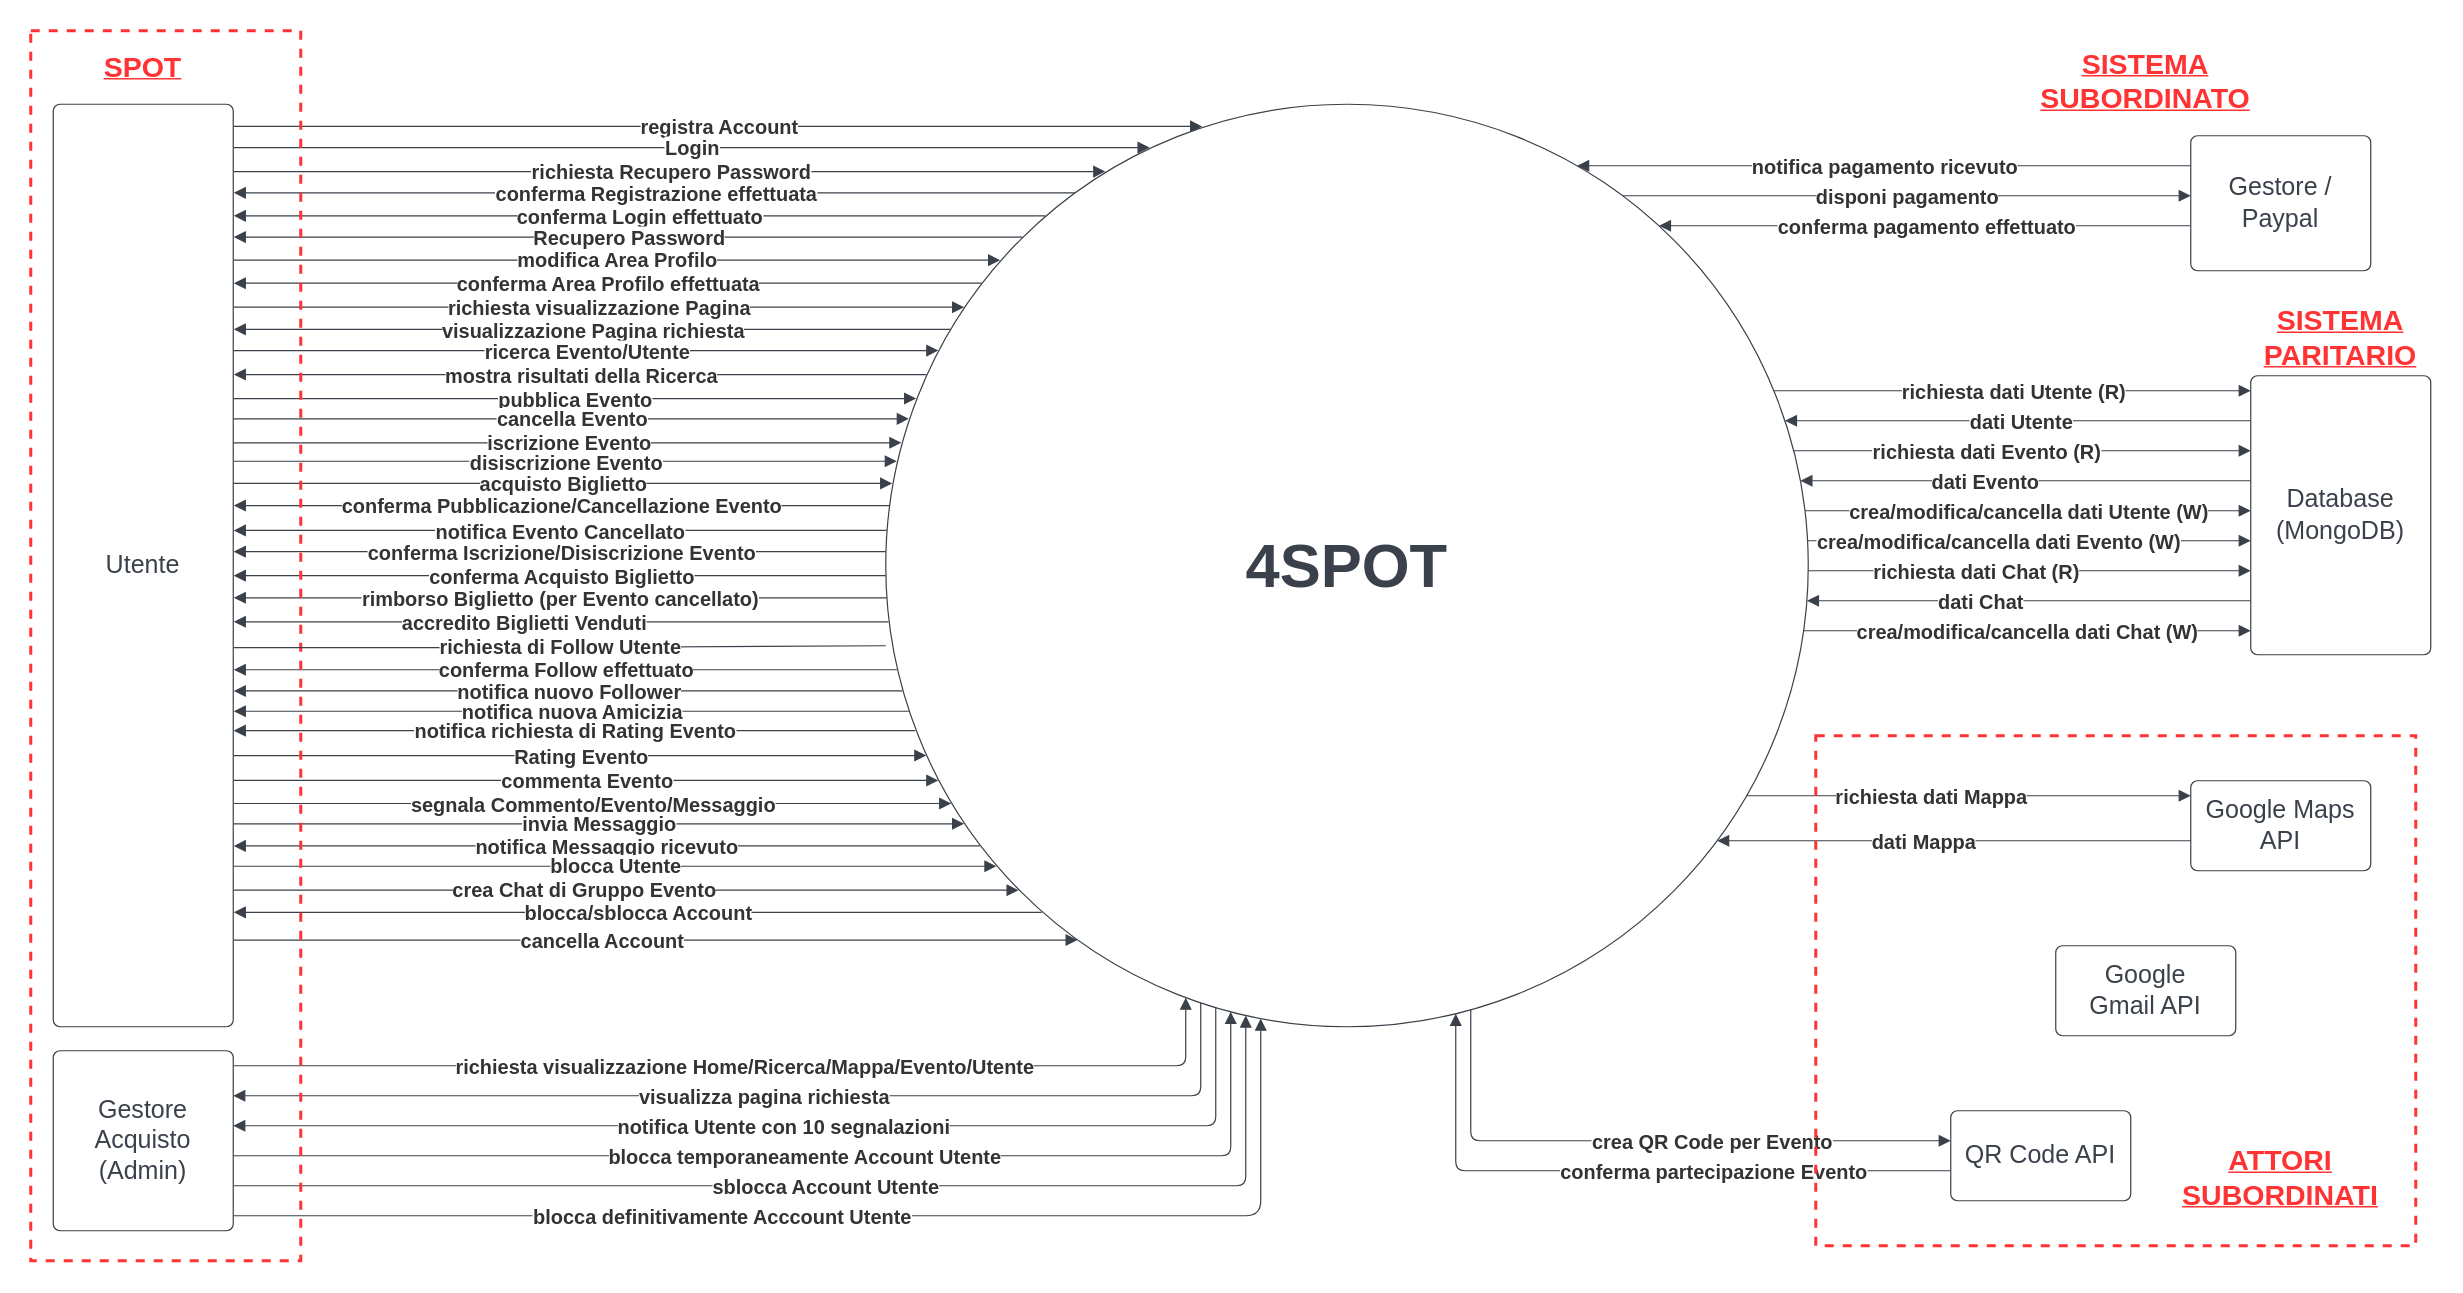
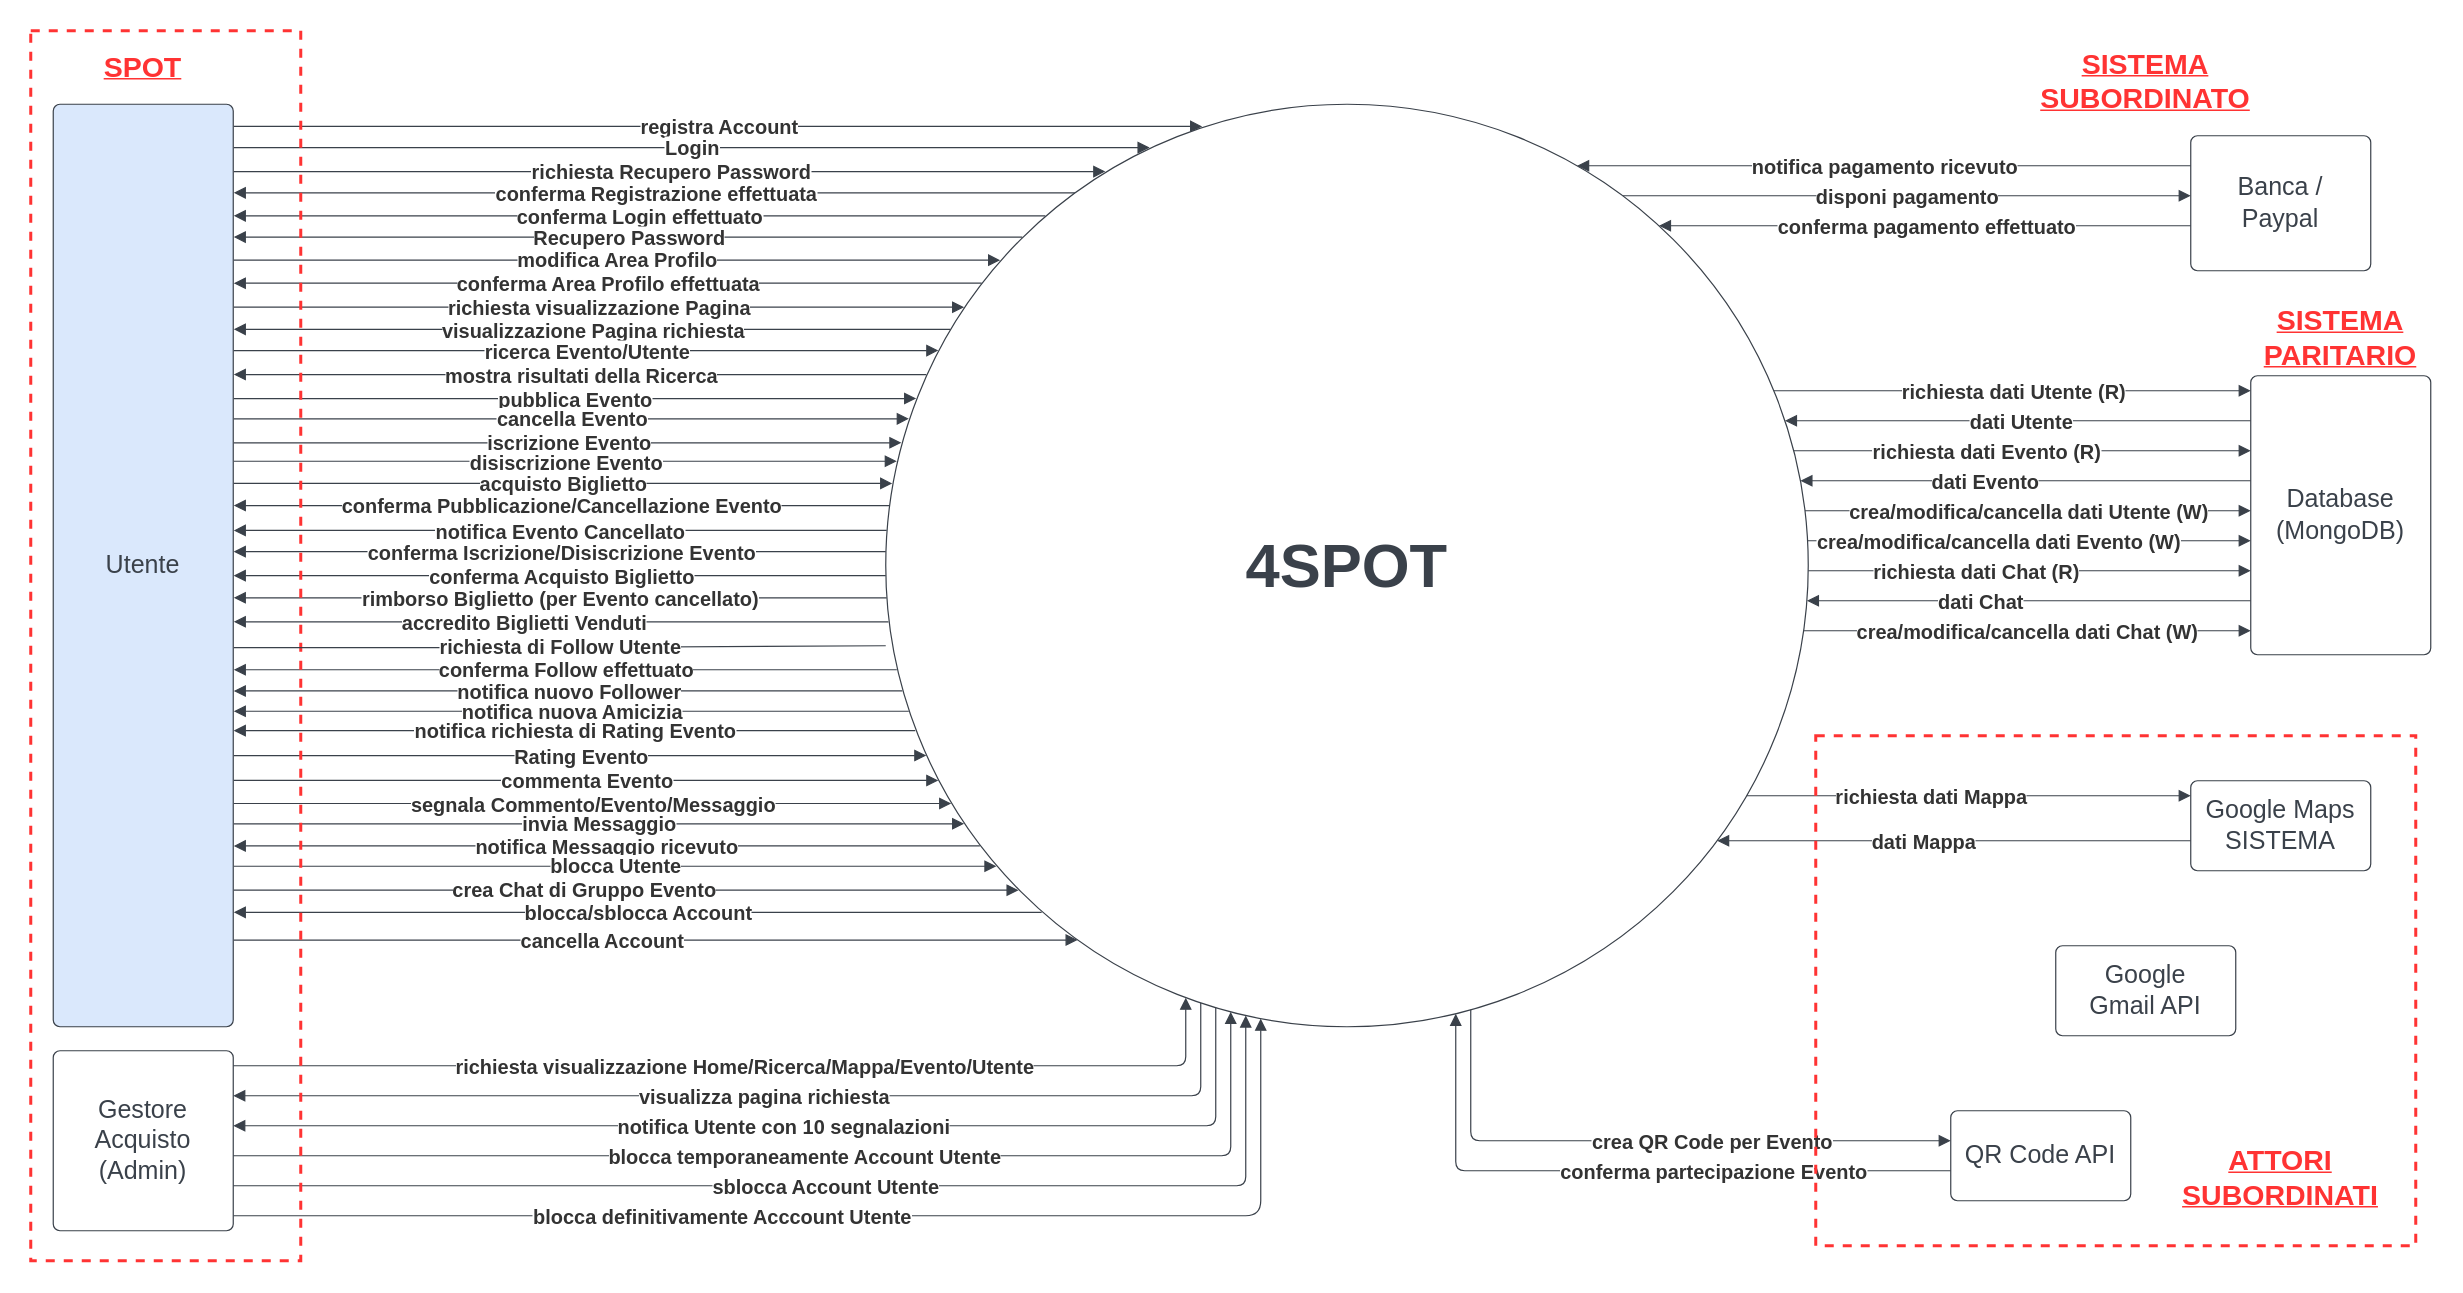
- <mxCell id="74" value="Gestore / Paypal" style="html=1;overflow=block;blockSpacing=1;whiteSpace=wrap;fontSize=16.7;fontColor=#3a414a;spacing=9;strokeColor=#3a414a;strokeOpacity=100;rounded=1;absoluteArcSize=1;arcSize=9;strokeWidth=0.8;" parent="1" vertex="1"><mxGeometry x="1460" y="90" width="120" height="90" as="geometry" /></mxCell>
+ <mxCell id="74" value="Banca / Paypal" style="html=1;overflow=block;blockSpacing=1;whiteSpace=wrap;fontSize=16.7;fontColor=#3a414a;spacing=9;strokeColor=#3a414a;strokeOpacity=100;rounded=1;absoluteArcSize=1;arcSize=9;strokeWidth=0.8;" parent="1" vertex="1"><mxGeometry x="1460" y="90" width="120" height="90" as="geometry" /></mxCell>
- <mxCell id="2" value="Utente" style="html=1;overflow=block;blockSpacing=1;whiteSpace=wrap;fontSize=16.7;fontColor=#3a414a;spacing=9;strokeColor=#3a414a;strokeOpacity=100;rounded=1;absoluteArcSize=1;arcSize=9;strokeWidth=0.8;" parent="1" vertex="1"><mxGeometry x="35" y="69" width="120" height="615" as="geometry" /></mxCell>
+ <mxCell id="2" value="Utente" style="html=1;overflow=block;blockSpacing=1;whiteSpace=wrap;fontSize=16.7;fontColor=#3a414a;spacing=9;strokeColor=#3a414a;strokeOpacity=100;rounded=1;absoluteArcSize=1;arcSize=9;strokeWidth=0.8;fillColor=#dae8fc;" parent="1" vertex="1"><mxGeometry x="35" y="69" width="120" height="615" as="geometry" /></mxCell>
- <mxCell id="102" value="Google Maps API" style="html=1;overflow=block;blockSpacing=1;whiteSpace=wrap;fontSize=16.7;fontColor=#3a414a;spacing=9;strokeColor=#3a414a;strokeOpacity=100;rounded=1;absoluteArcSize=1;arcSize=9;strokeWidth=0.8;" parent="1" vertex="1"><mxGeometry x="1460" y="520" width="120" height="60" as="geometry" /></mxCell>
+ <mxCell id="102" value="Google Maps SISTEMA" style="html=1;overflow=block;blockSpacing=1;whiteSpace=wrap;fontSize=16.7;fontColor=#3a414a;spacing=9;strokeColor=#3a414a;strokeOpacity=100;rounded=1;absoluteArcSize=1;arcSize=9;strokeWidth=0.8;" parent="1" vertex="1"><mxGeometry x="1460" y="520" width="120" height="60" as="geometry" /></mxCell>
